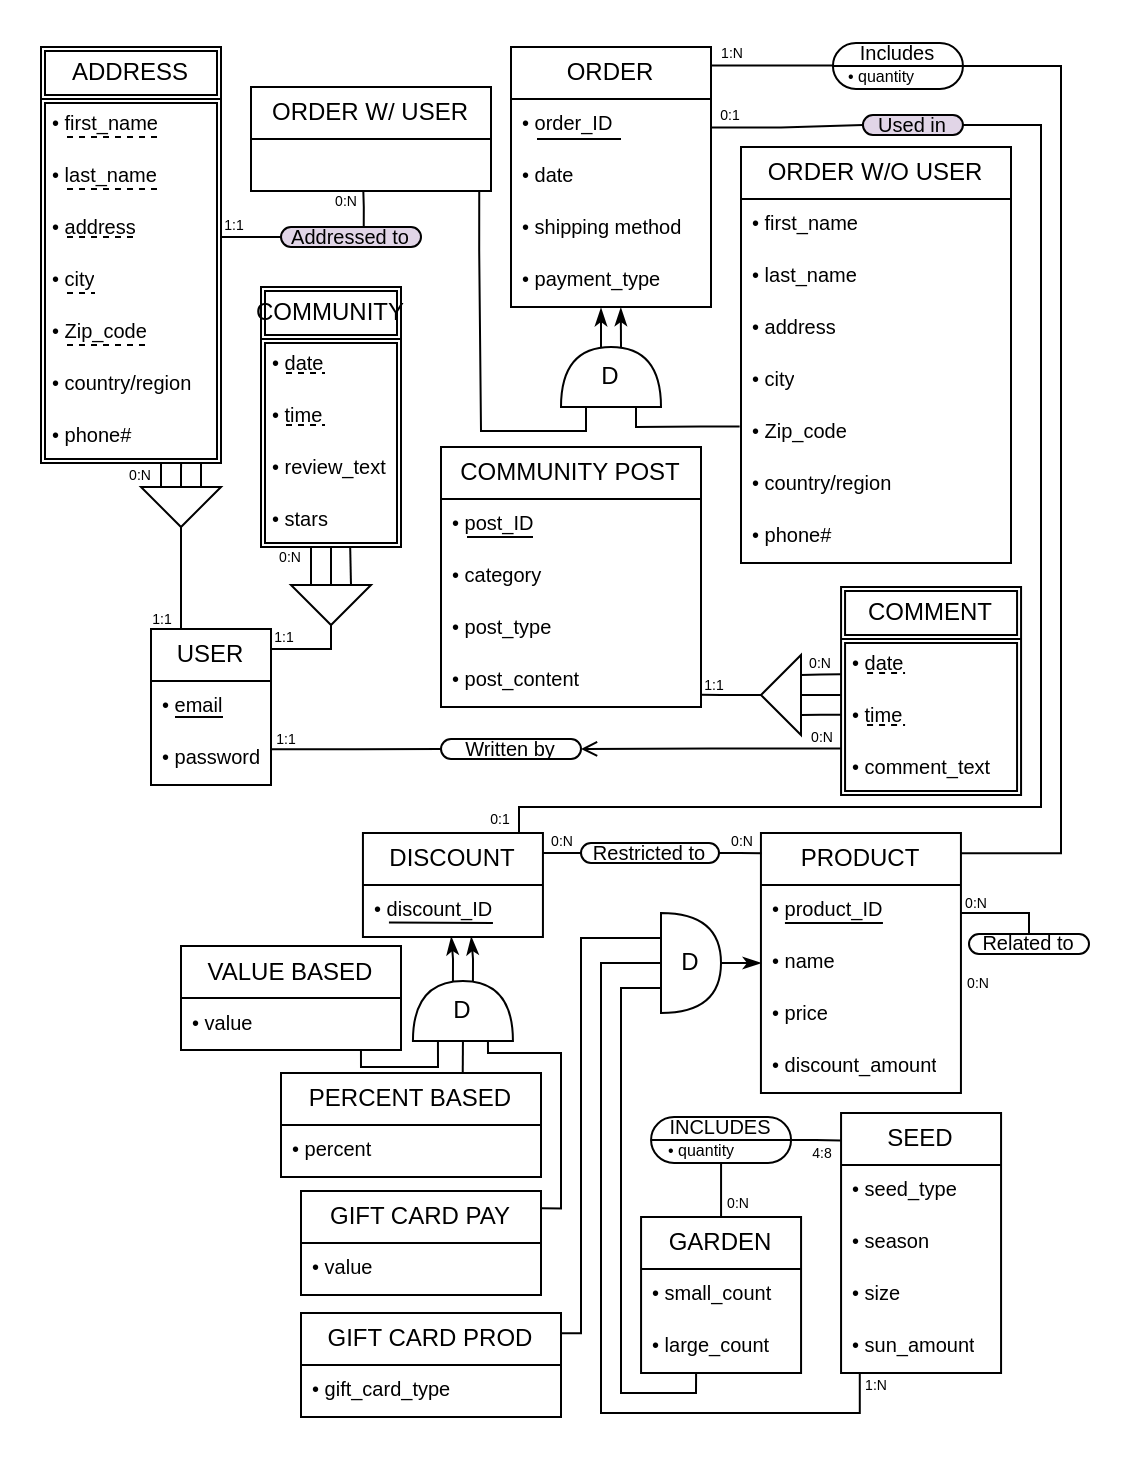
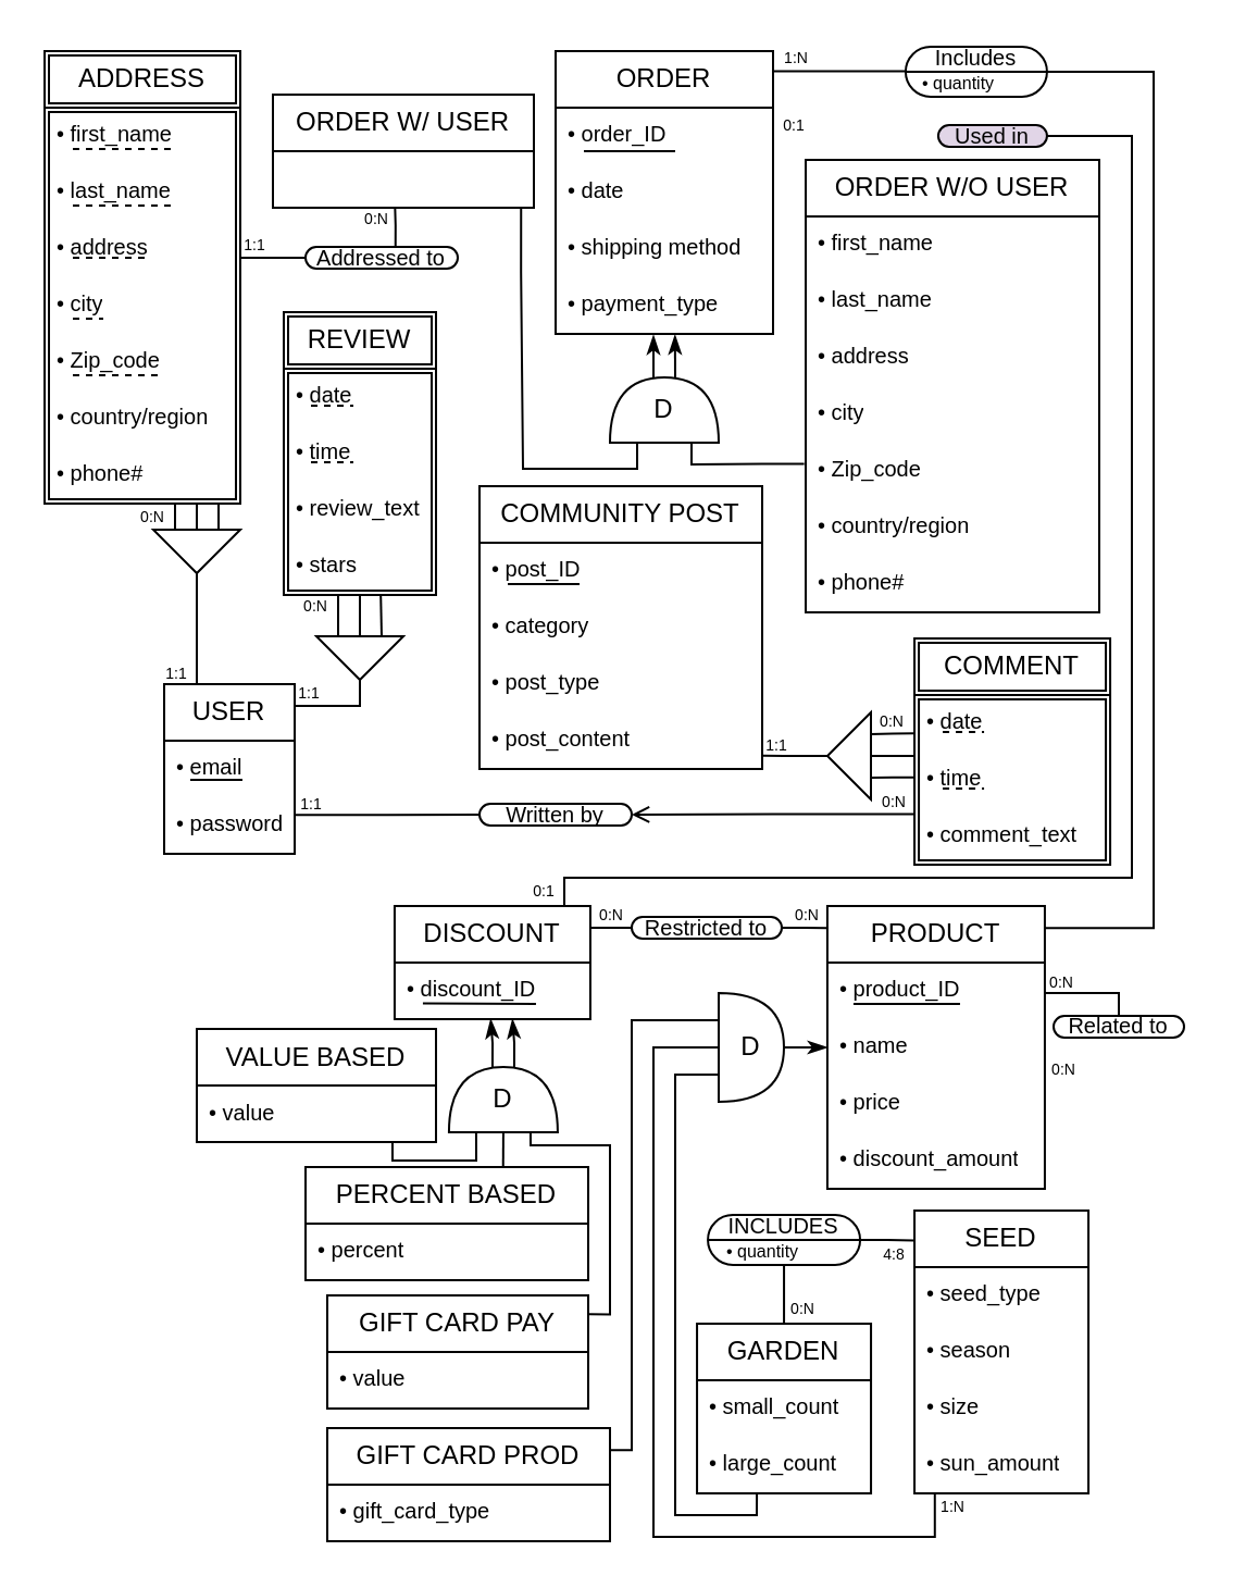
- <mxCell id="74" value="" style="endArrow=none;html=1;rounded=0;edgeStyle=orthogonalEdgeStyle;entryX=0;entryY=0.5;entryDx=0;entryDy=0;exitX=1;exitY=0.549;exitDx=0;exitDy=0;exitPerimeter=0;" parent="1" source="15" target="73" edge="1"><mxGeometry width="50" height="50" relative="1" as="geometry"><mxPoint x="410" y="63" as="sourcePoint" /><mxPoint x="592" y="53" as="targetPoint" /><Array as="points"><mxPoint x="390" y="63" /><mxPoint x="545" y="63" /></Array></mxGeometry></mxCell>
- <mxCell id="24" value="&lt;font style=&quot;font-size: 10px;&quot;&gt;Addressed to&lt;/font&gt;" style="rounded=1;whiteSpace=wrap;html=1;arcSize=50;fillColor=#e1d5e7;" parent="1" vertex="1"><mxGeometry x="140" y="113" width="70" height="10" as="geometry" /></mxCell>
+ <mxCell id="24" value="&lt;font style=&quot;font-size: 10px;&quot;&gt;Addressed to&lt;/font&gt;" style="rounded=1;whiteSpace=wrap;html=1;arcSize=50;" parent="1" vertex="1"><mxGeometry x="140" y="113" width="70" height="10" as="geometry" /></mxCell>
- <mxCell id="56" value="COMMUNITY" style="swimlane;fontStyle=0;childLayout=stackLayout;horizontal=1;startSize=26;fillColor=none;horizontalStack=0;resizeParent=1;resizeParentMax=0;resizeLast=0;collapsible=1;marginBottom=0;whiteSpace=wrap;html=1;" parent="55" vertex="1"><mxGeometry width="70" height="130" as="geometry" /></mxCell>
+ <mxCell id="56" value="REVIEW" style="swimlane;fontStyle=0;childLayout=stackLayout;horizontal=1;startSize=26;fillColor=none;horizontalStack=0;resizeParent=1;resizeParentMax=0;resizeLast=0;collapsible=1;marginBottom=0;whiteSpace=wrap;html=1;" parent="55" vertex="1"><mxGeometry width="70" height="130" as="geometry" /></mxCell>
